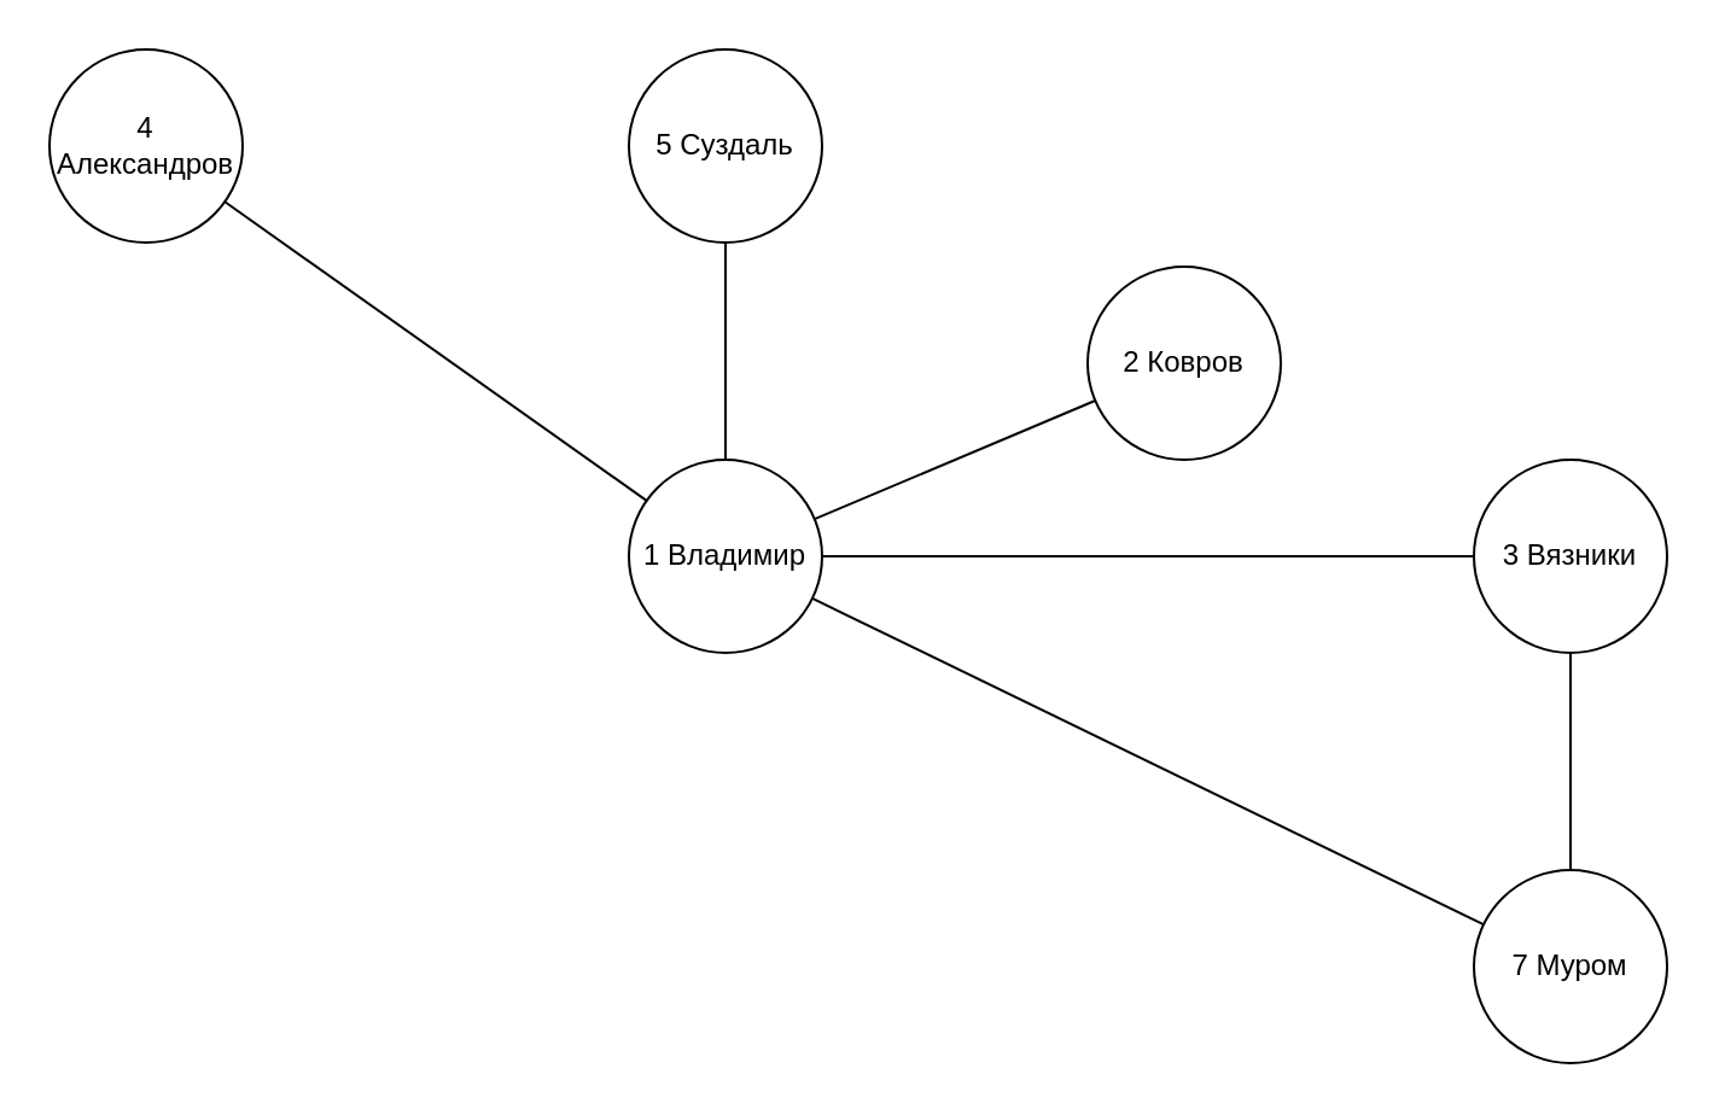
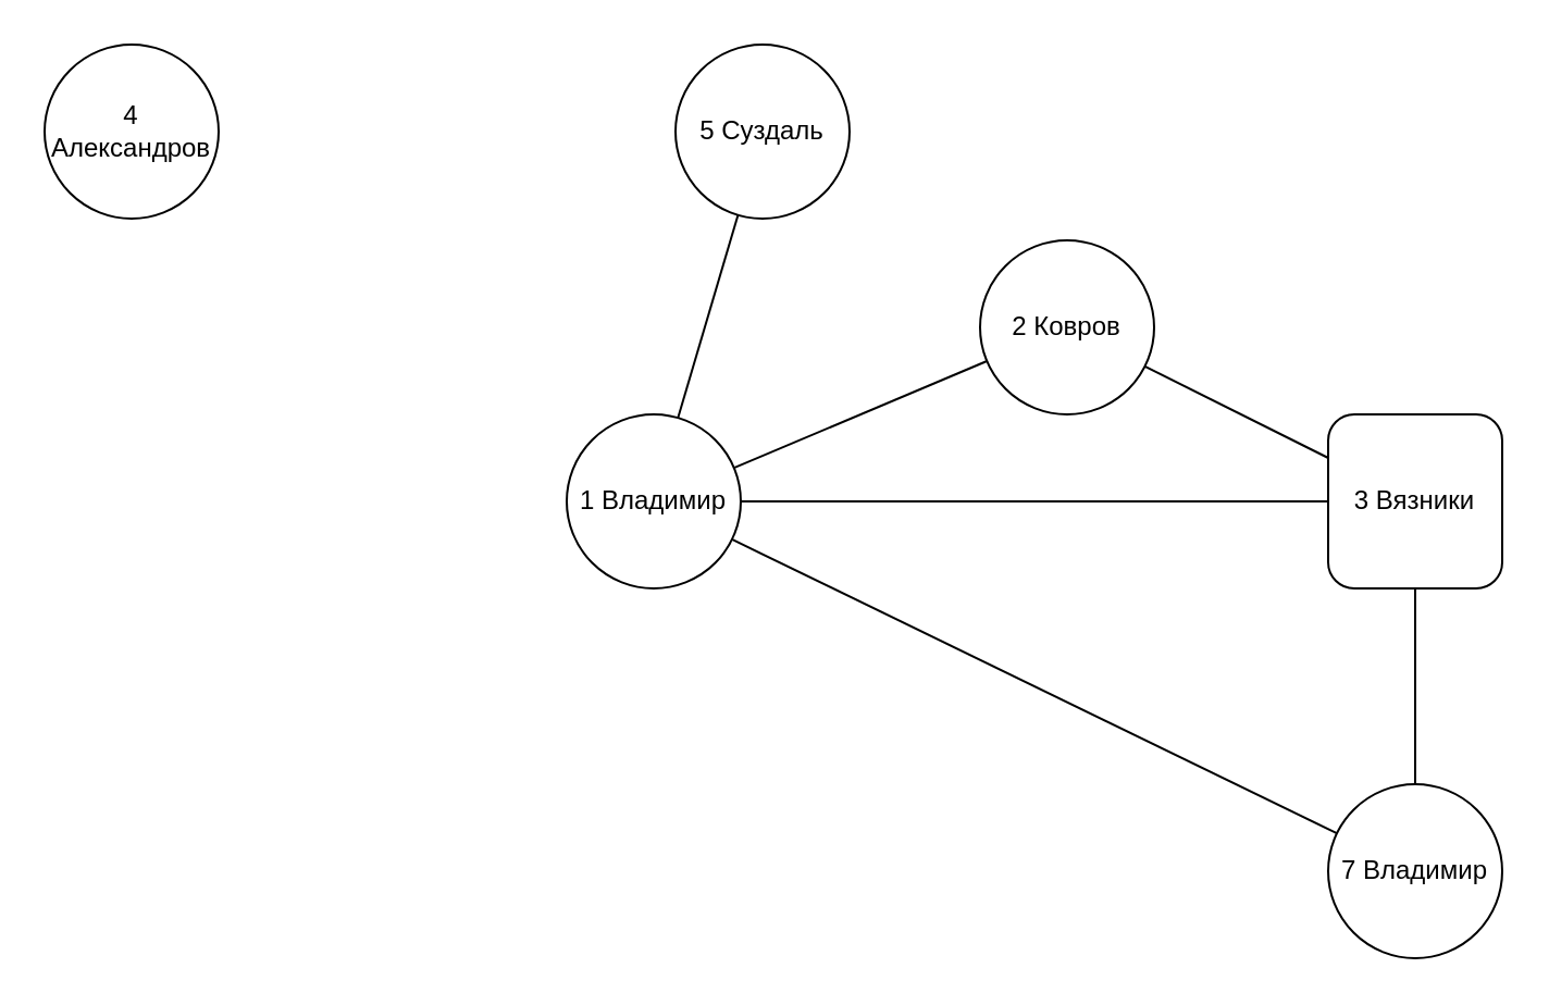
- <mxCell id="12" value="5 Суздаль" style="ellipse;whiteSpace=wrap;html=1;aspect=fixed;" vertex="1" parent="1"><mxGeometry x="260" y="20" width="80" height="80" as="geometry" /></mxCell>
+ <mxCell id="12" value="5 Суздаль" style="ellipse;whiteSpace=wrap;html=1;aspect=fixed;" vertex="1" parent="1"><mxGeometry x="310" y="20" width="80" height="80" as="geometry" /></mxCell>
- <mxCell id="5" style="edgeStyle=none;rounded=0;orthogonalLoop=1;jettySize=auto;html=1;endArrow=none;endFill=0;" edge="1" parent="1" source="6" target="11"><mxGeometry relative="1" as="geometry" /></mxCell>
+ <mxCell id="7" style="edgeStyle=none;rounded=0;orthogonalLoop=1;jettySize=auto;html=1;endArrow=none;endFill=0;" edge="1" parent="1" source="8" target="10"><mxGeometry relative="1" as="geometry" /></mxCell>
- <mxCell id="10" value="3 Вязники" style="ellipse;whiteSpace=wrap;html=1;aspect=fixed;" vertex="1" parent="1"><mxGeometry x="610" y="190" width="80" height="80" as="geometry" /></mxCell>
+ <mxCell id="10" value="3 Вязники" style="whiteSpace=wrap;html=1;aspect=fixed;rounded=1;" vertex="1" parent="1"><mxGeometry x="610" y="190" width="80" height="80" as="geometry" /></mxCell>
- <mxCell id="14" value="7 Муром" style="ellipse;whiteSpace=wrap;html=1;aspect=fixed;" vertex="1" parent="1"><mxGeometry x="610" y="360" width="80" height="80" as="geometry" /></mxCell>
+ <mxCell id="14" value="7 Владимир" style="ellipse;whiteSpace=wrap;html=1;aspect=fixed;" vertex="1" parent="1"><mxGeometry x="610" y="360" width="80" height="80" as="geometry" /></mxCell>
